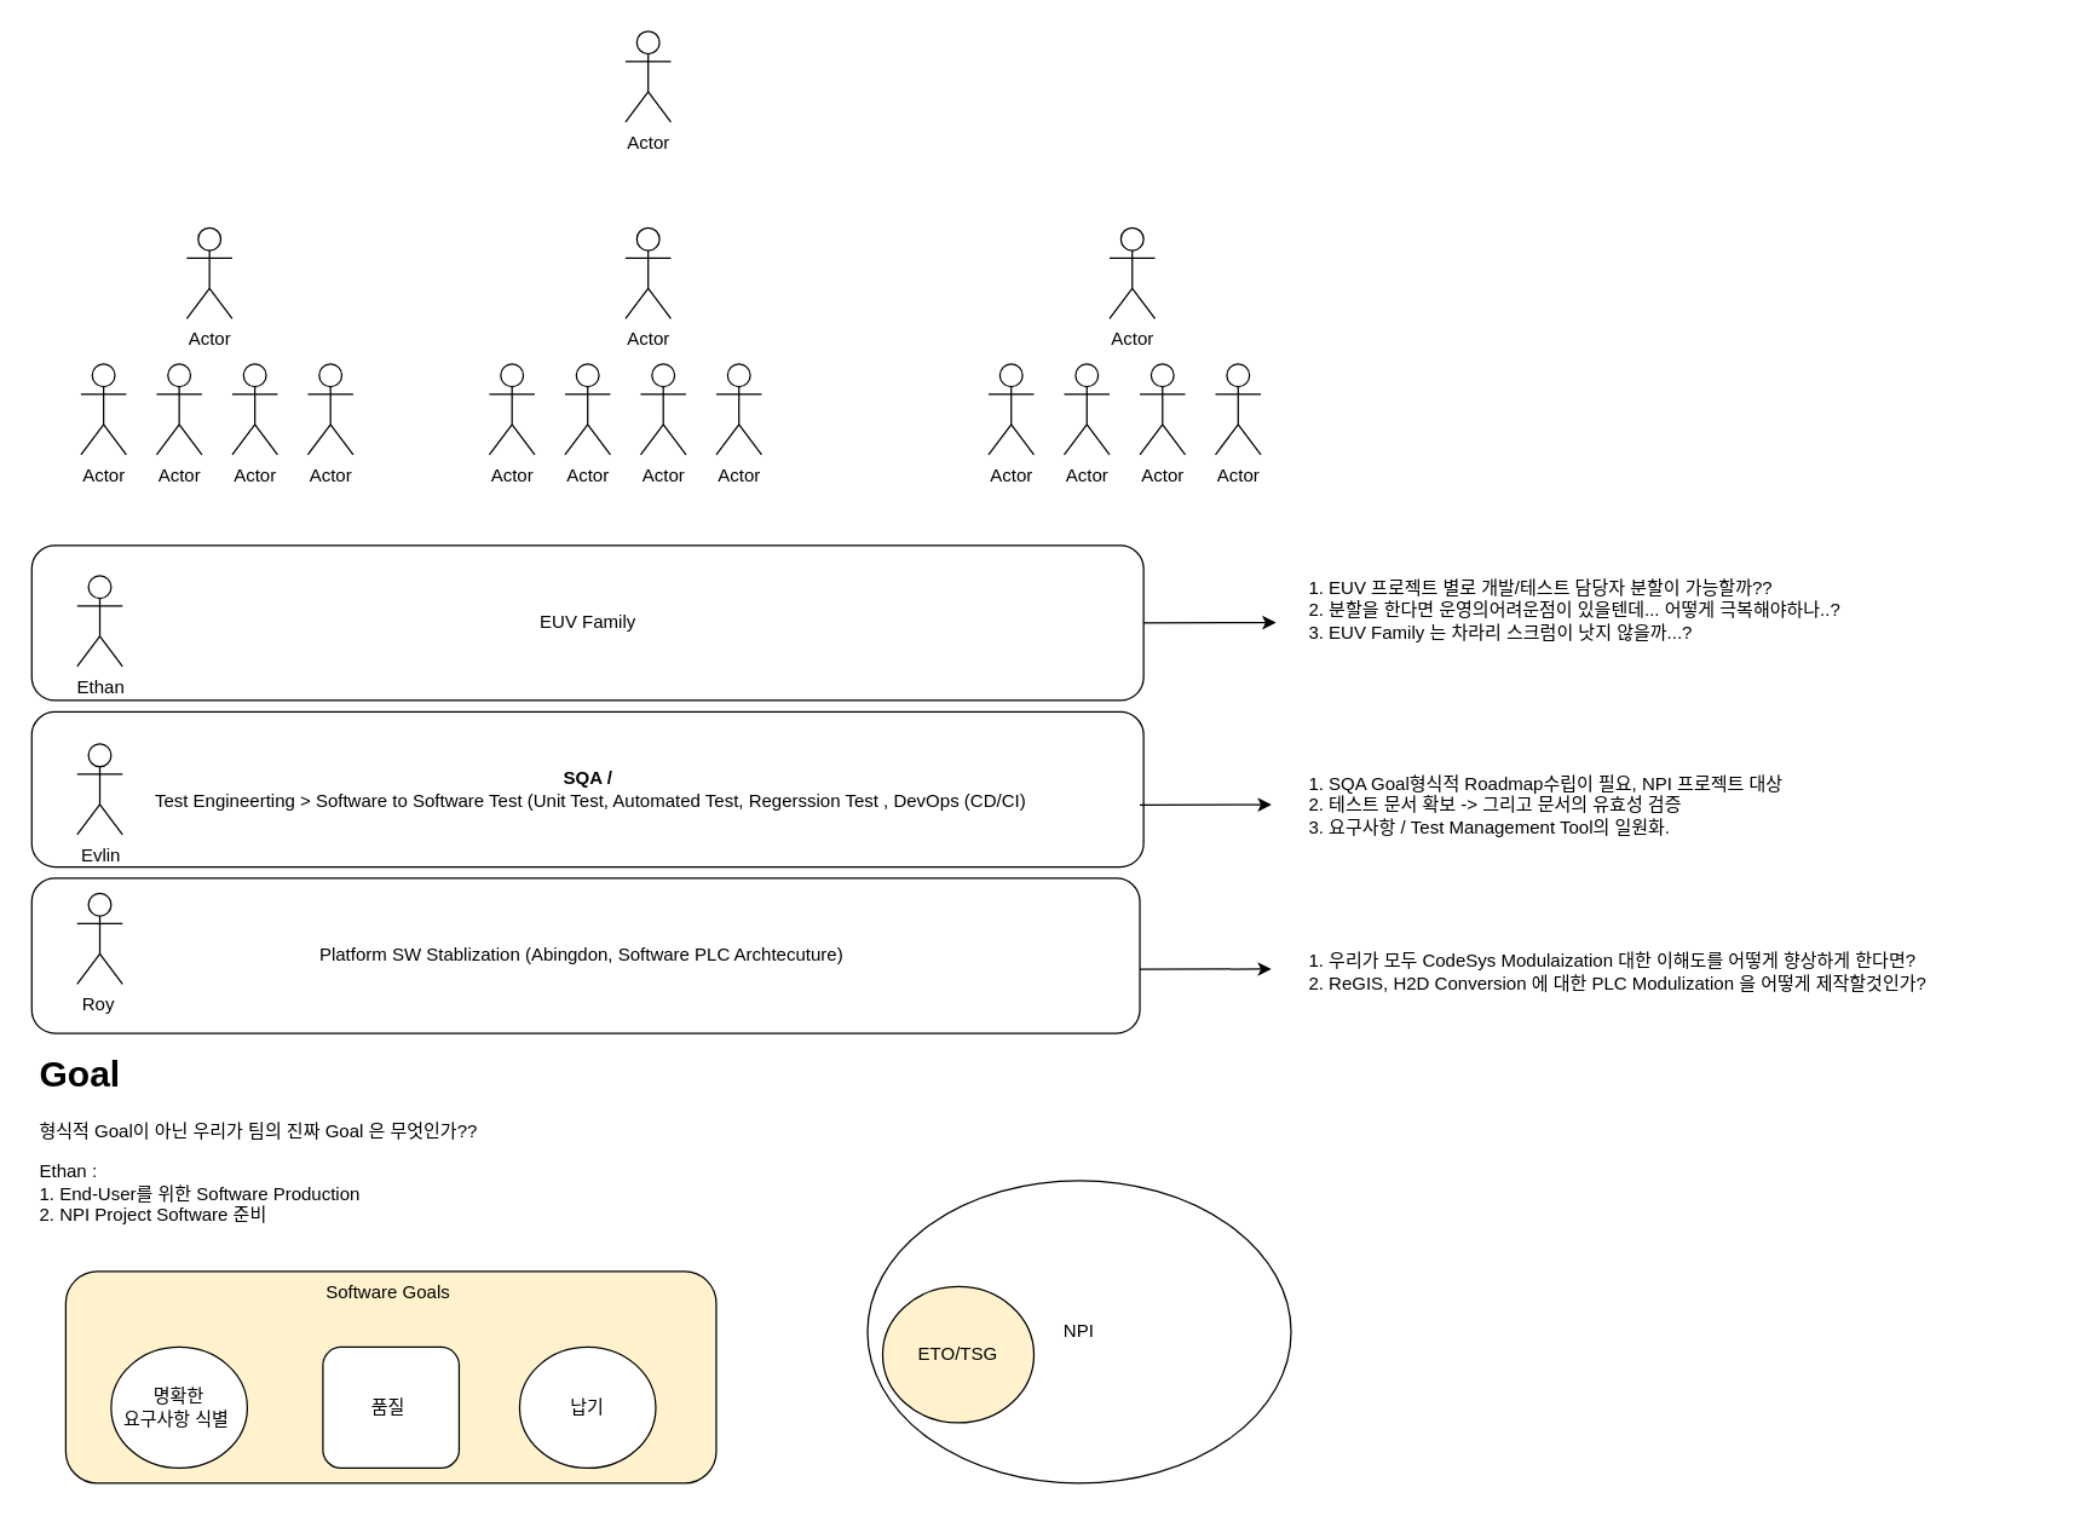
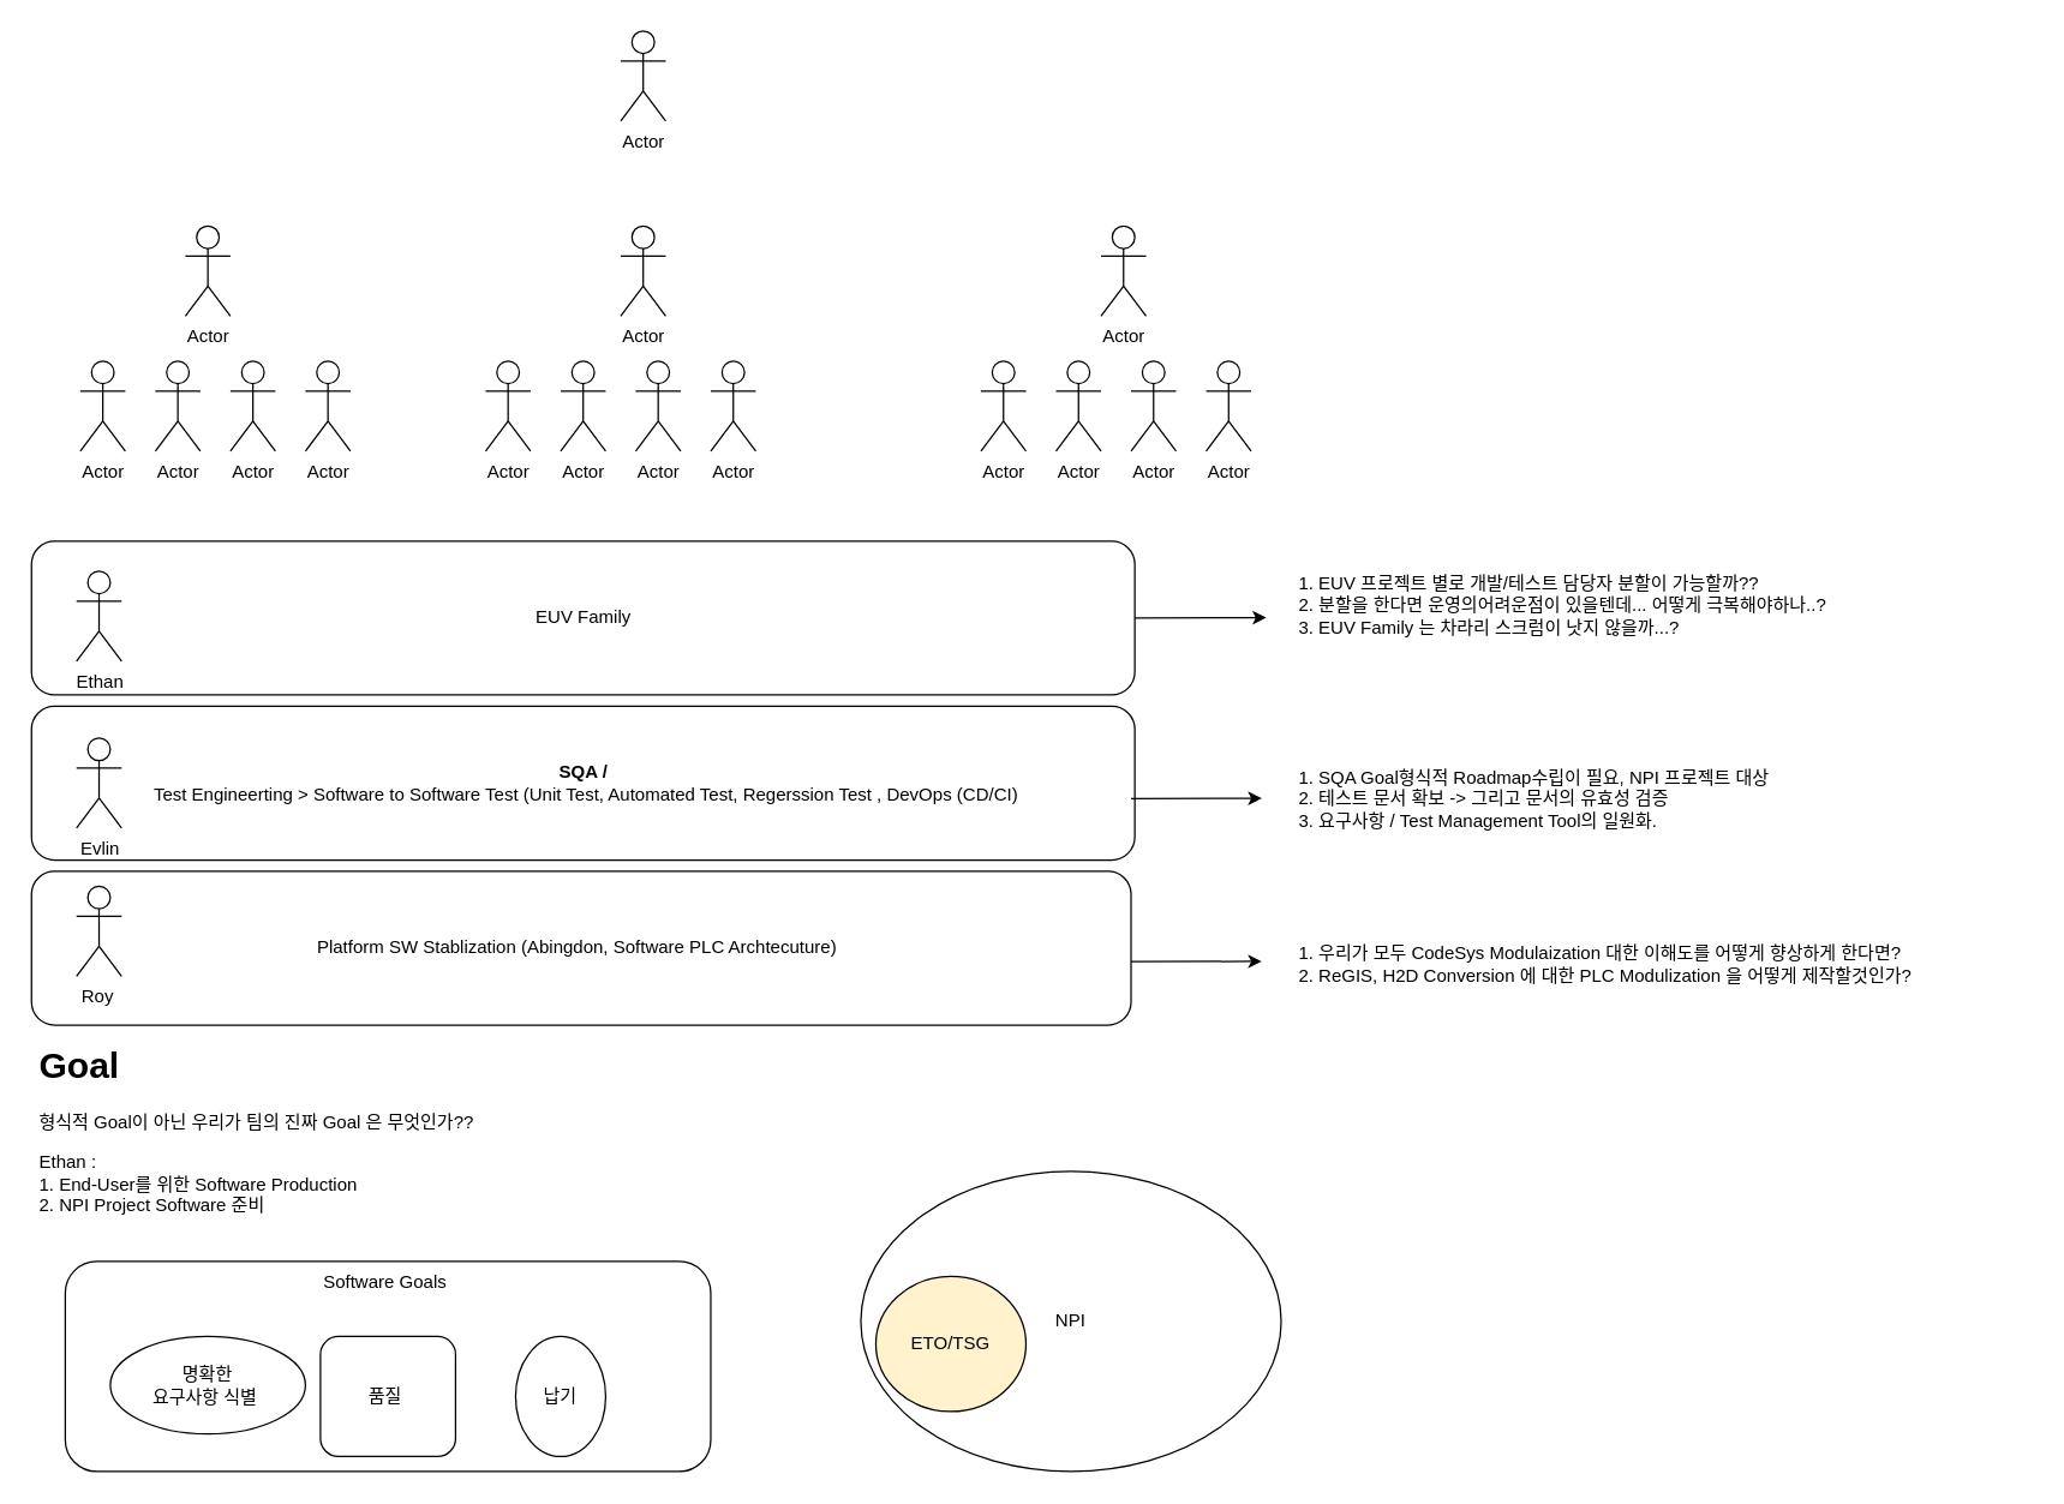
- <mxCell id="2" value="Software Goals&amp;nbsp;" style="rounded=1;whiteSpace=wrap;html=1;verticalAlign=top;fillColor=#fff2cc;" vertex="1" parent="1"><mxGeometry x="43" y="840" width="430" height="140" as="geometry" /></mxCell>
+ <mxCell id="2" value="Software Goals&amp;nbsp;" style="rounded=1;whiteSpace=wrap;html=1;verticalAlign=top;" vertex="1" parent="1"><mxGeometry x="43" y="840" width="430" height="140" as="geometry" /></mxCell>
- <mxCell id="26" value="명확한 &lt;br&gt;요구사항 식별&amp;nbsp;" style="ellipse;whiteSpace=wrap;html=1;" vertex="1" parent="1"><mxGeometry x="73" y="890" width="90" height="80" as="geometry" /></mxCell>
+ <mxCell id="26" value="명확한 &lt;br&gt;요구사항 식별&amp;nbsp;" style="ellipse;whiteSpace=wrap;html=1;" vertex="1" parent="1"><mxGeometry x="73" y="890" width="130" height="65" as="geometry" /></mxCell>
- <mxCell id="28" value="납기" style="ellipse;whiteSpace=wrap;html=1;" vertex="1" parent="1"><mxGeometry x="343" y="890" width="90" height="80" as="geometry" /></mxCell>
+ <mxCell id="28" value="납기" style="ellipse;whiteSpace=wrap;html=1;" vertex="1" parent="1"><mxGeometry x="343" y="890" width="60" height="80" as="geometry" /></mxCell>
